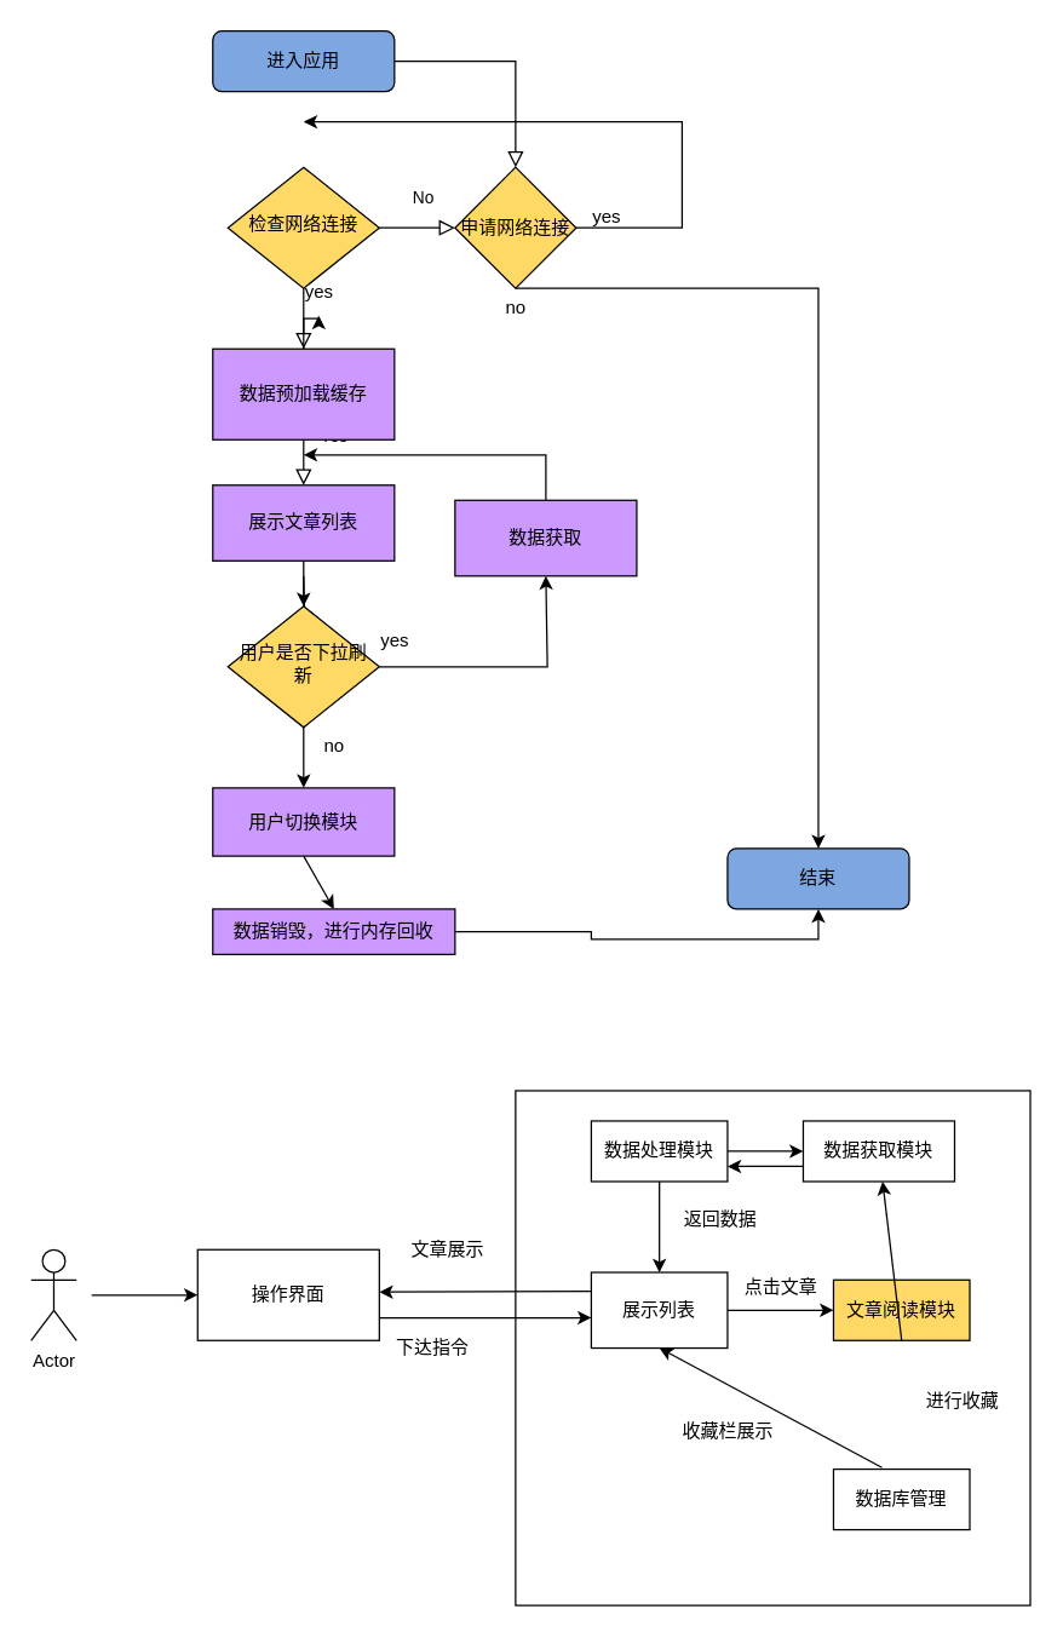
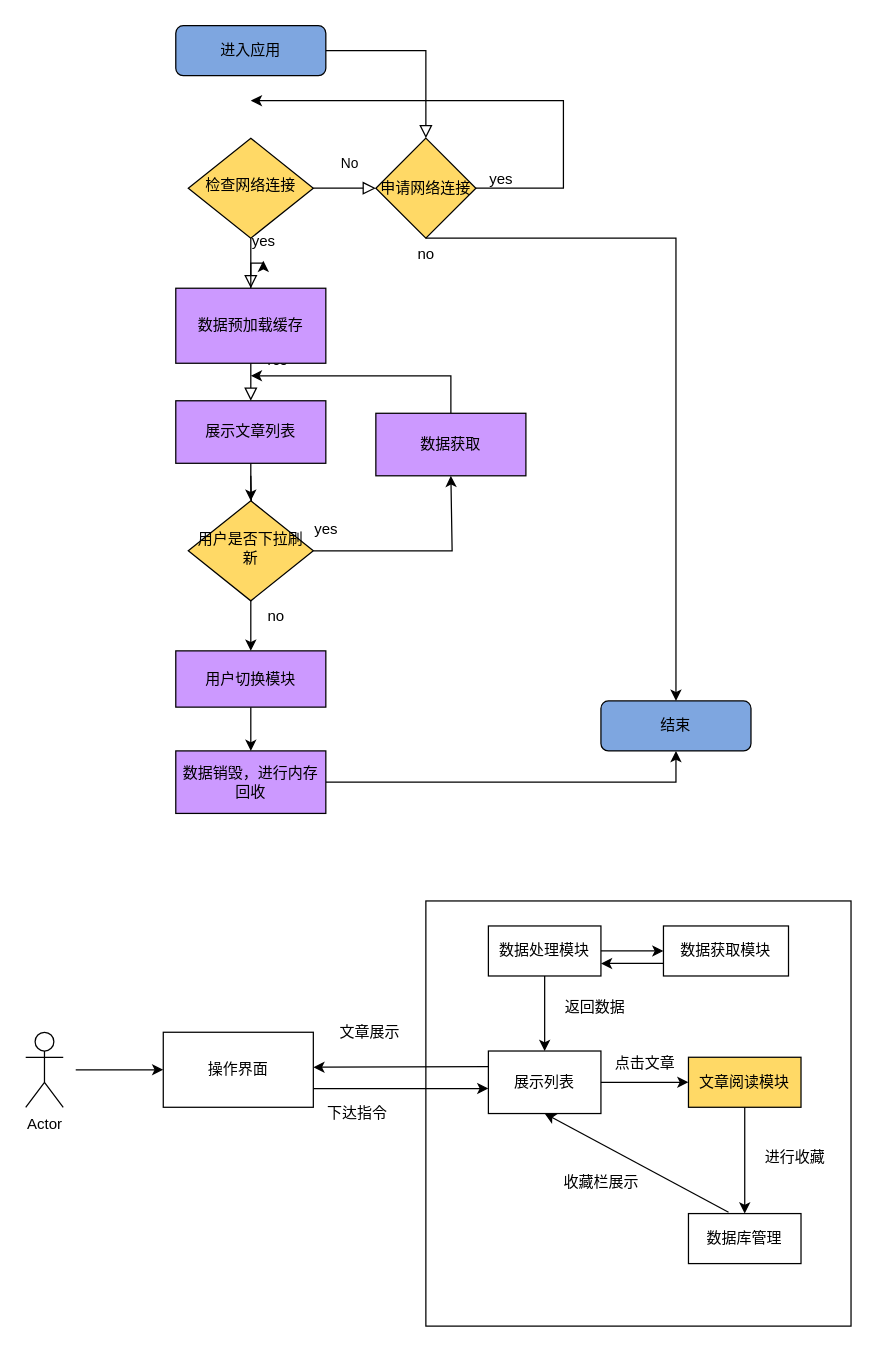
- <mxCell id="49" value="数据销毁，进行内存回收" style="rounded=0;whiteSpace=wrap;html=1;fillColor=#CC99FF;" vertex="1" parent="1"><mxGeometry x="140" y="600" width="160" height="30" as="geometry" /></mxCell>
+ <mxCell id="49" value="数据销毁，进行内存回收" style="rounded=0;whiteSpace=wrap;html=1;fillColor=#CC99FF;" vertex="1" parent="1"><mxGeometry x="140" y="600" width="120" height="50" as="geometry" /></mxCell>
- <mxCell id="21" value="" style="endArrow=classic;html=1;rounded=0;exitX=0.5;exitY=1;exitDx=0;exitDy=0;" parent="1" source="18" target="31" edge="1"><mxGeometry width="50" height="50" relative="1" as="geometry"><mxPoint x="150" y="760" as="sourcePoint" /><mxPoint x="200" y="710" as="targetPoint" /></mxGeometry></mxCell>
+ <mxCell id="21" value="" style="endArrow=classic;html=1;rounded=0;exitX=0.5;exitY=1;exitDx=0;exitDy=0;entryX=0.5;entryY=0;entryDx=0;entryDy=0;" parent="1" source="18" target="16" edge="1"><mxGeometry width="50" height="50" relative="1" as="geometry"><mxPoint x="150" y="760" as="sourcePoint" /><mxPoint x="200" y="710" as="targetPoint" /></mxGeometry></mxCell>
